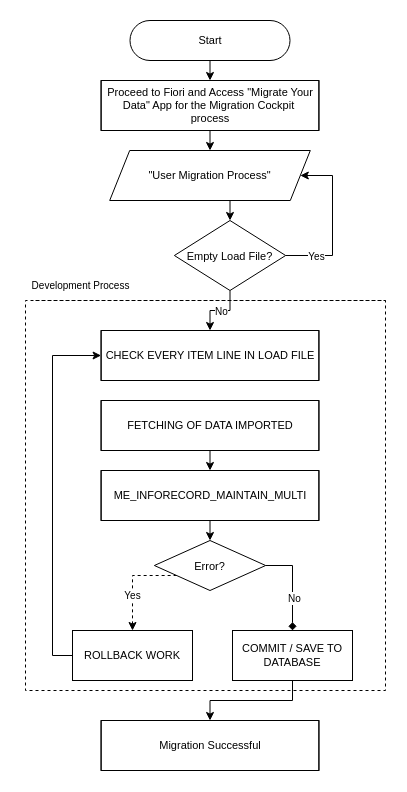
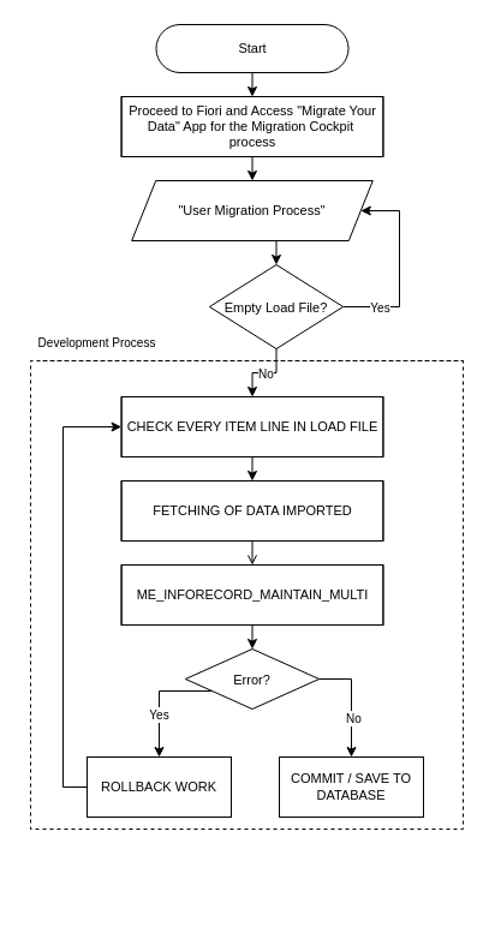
+ <mxCell id="11" style="edgeStyle=orthogonalEdgeStyle;rounded=0;orthogonalLoop=1;jettySize=auto;html=1;exitX=0.5;exitY=1;exitDx=0;exitDy=0;entryX=0.5;entryY=0;entryDx=0;entryDy=0;" edge="1" parent="1" source="12" target="14"><mxGeometry relative="1" as="geometry" /></mxCell>
- <mxCell id="13" style="edgeStyle=orthogonalEdgeStyle;rounded=0;orthogonalLoop=1;jettySize=auto;html=1;exitX=0.5;exitY=1;exitDx=0;exitDy=0;entryX=0.5;entryY=0;entryDx=0;entryDy=0;" edge="1" parent="1" source="14" target="16"><mxGeometry relative="1" as="geometry" /></mxCell>
+ <mxCell id="13" style="edgeStyle=orthogonalEdgeStyle;rounded=0;orthogonalLoop=1;jettySize=auto;html=1;exitX=0.5;exitY=1;exitDx=0;exitDy=0;entryX=0.5;entryY=0;entryDx=0;entryDy=0;endArrow=open;" edge="1" parent="1" source="14" target="16"><mxGeometry relative="1" as="geometry" /></mxCell>
- <mxCell id="17" style="edgeStyle=orthogonalEdgeStyle;rounded=0;orthogonalLoop=1;jettySize=auto;html=1;entryX=0.5;entryY=0;entryDx=0;entryDy=0;dashed=1;" edge="1" parent="1" source="21" target="23"><mxGeometry relative="1" as="geometry"><Array as="points"><mxPoint x="132" y="575" /></Array></mxGeometry></mxCell>
+ <mxCell id="17" style="edgeStyle=orthogonalEdgeStyle;rounded=0;orthogonalLoop=1;jettySize=auto;html=1;entryX=0.5;entryY=0;entryDx=0;entryDy=0;" edge="1" parent="1" source="21" target="23"><mxGeometry relative="1" as="geometry"><Array as="points"><mxPoint x="132" y="575" /></Array></mxGeometry></mxCell>
- <mxCell id="19" style="edgeStyle=orthogonalEdgeStyle;rounded=0;orthogonalLoop=1;jettySize=auto;html=1;exitX=1;exitY=0.5;exitDx=0;exitDy=0;entryX=0.5;entryY=0;entryDx=0;entryDy=0;endArrow=diamond;" edge="1" parent="1" source="21" target="25"><mxGeometry relative="1" as="geometry" /></mxCell>
+ <mxCell id="19" style="edgeStyle=orthogonalEdgeStyle;rounded=0;orthogonalLoop=1;jettySize=auto;html=1;exitX=1;exitY=0.5;exitDx=0;exitDy=0;entryX=0.5;entryY=0;entryDx=0;entryDy=0;" edge="1" parent="1" source="21" target="25"><mxGeometry relative="1" as="geometry" /></mxCell>
- <mxCell id="24" style="edgeStyle=orthogonalEdgeStyle;rounded=0;orthogonalLoop=1;jettySize=auto;html=1;exitX=0.5;exitY=1;exitDx=0;exitDy=0;entryX=0.5;entryY=0;entryDx=0;entryDy=0;" edge="1" parent="1" source="25" target="26"><mxGeometry relative="1" as="geometry" /></mxCell>
- <mxCell id="26" value="Migration Successful" style="shape=process;whiteSpace=wrap;html=1;backgroundOutline=1;fontSize=11;size=0;" vertex="1" parent="1"><mxGeometry x="100.6" y="720" width="217.81" height="50" as="geometry" /></mxCell>
